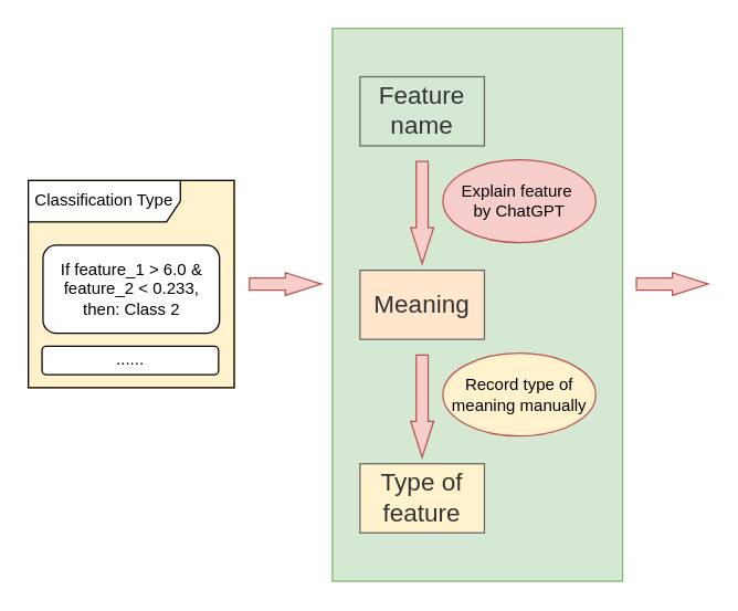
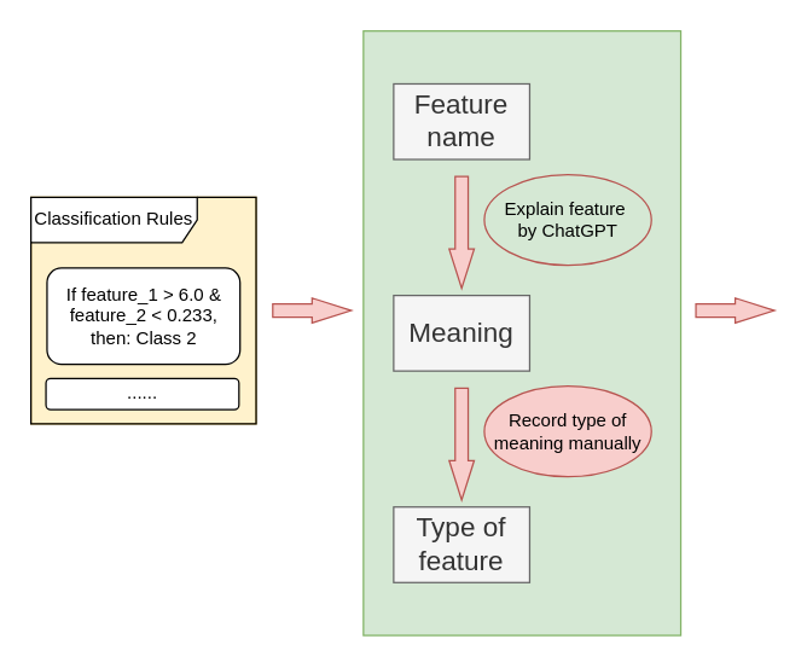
- <mxCell id="8" value="Feature name" style="rounded=0;whiteSpace=wrap;html=1;fillColor=#d5e8d4;fontColor=#333333;strokeColor=#666666;fontSize=18;rotation=0;" vertex="1" parent="7"><mxGeometry width="90" height="50" as="geometry" /></mxCell>
+ <mxCell id="8" value="Feature name" style="rounded=0;whiteSpace=wrap;html=1;fillColor=#f5f5f5;fontColor=#333333;strokeColor=#666666;fontSize=18;rotation=0;" vertex="1" parent="7"><mxGeometry width="90" height="50" as="geometry" /></mxCell>
- <mxCell id="4" value="Classification Type" style="shape=umlFrame;whiteSpace=wrap;html=1;pointerEvents=0;width=110;height=30;" vertex="1" parent="2"><mxGeometry width="149" height="150" as="geometry" /></mxCell>
+ <mxCell id="4" value="Classification Rules" style="shape=umlFrame;whiteSpace=wrap;html=1;pointerEvents=0;width=110;height=30;" vertex="1" parent="2"><mxGeometry width="149" height="150" as="geometry" /></mxCell>
- <mxCell id="14" value="Explain feature&amp;nbsp;&lt;div&gt;by ChatGPT&lt;/div&gt;" style="ellipse;whiteSpace=wrap;html=1;rotation=0;fillColor=#f8cecc;strokeColor=#b85450;" vertex="1" parent="7"><mxGeometry x="60" y="60" width="110.56" height="60" as="geometry" /></mxCell>
+ <mxCell id="14" value="Explain feature&amp;nbsp;&lt;div&gt;by ChatGPT&lt;/div&gt;" style="ellipse;whiteSpace=wrap;html=1;rotation=0;fillColor=#d5e8d4;strokeColor=#b85450;" vertex="1" parent="7"><mxGeometry x="60" y="60" width="110.56" height="60" as="geometry" /></mxCell>
- <mxCell id="10" value="Meaning" style="rounded=0;whiteSpace=wrap;html=1;fillColor=#ffe6cc;fontColor=#333333;strokeColor=#666666;fontSize=18;rotation=0;" vertex="1" parent="7"><mxGeometry y="140" width="90" height="50" as="geometry" /></mxCell>
+ <mxCell id="10" value="Meaning" style="rounded=0;whiteSpace=wrap;html=1;fillColor=#f5f5f5;fontColor=#333333;strokeColor=#666666;fontSize=18;rotation=0;" vertex="1" parent="7"><mxGeometry y="140" width="90" height="50" as="geometry" /></mxCell>
- <mxCell id="13" value="Record type of meaning manually" style="ellipse;whiteSpace=wrap;html=1;rotation=0;fillColor=#fff2cc;strokeColor=#b85450;" vertex="1" parent="7"><mxGeometry x="60" y="200" width="110.56" height="60" as="geometry" /></mxCell>
+ <mxCell id="13" value="Record type of meaning manually" style="ellipse;whiteSpace=wrap;html=1;rotation=0;fillColor=#f8cecc;strokeColor=#b85450;" vertex="1" parent="7"><mxGeometry x="60" y="200" width="110.56" height="60" as="geometry" /></mxCell>
- <mxCell id="12" value="Type of feature" style="rounded=0;whiteSpace=wrap;html=1;fillColor=#fff2cc;fontColor=#333333;strokeColor=#666666;fontSize=18;rotation=0;" vertex="1" parent="7"><mxGeometry y="280" width="90" height="50" as="geometry" /></mxCell>
+ <mxCell id="12" value="Type of feature" style="rounded=0;whiteSpace=wrap;html=1;fillColor=#f5f5f5;fontColor=#333333;strokeColor=#666666;fontSize=18;rotation=0;" vertex="1" parent="7"><mxGeometry y="280" width="90" height="50" as="geometry" /></mxCell>
